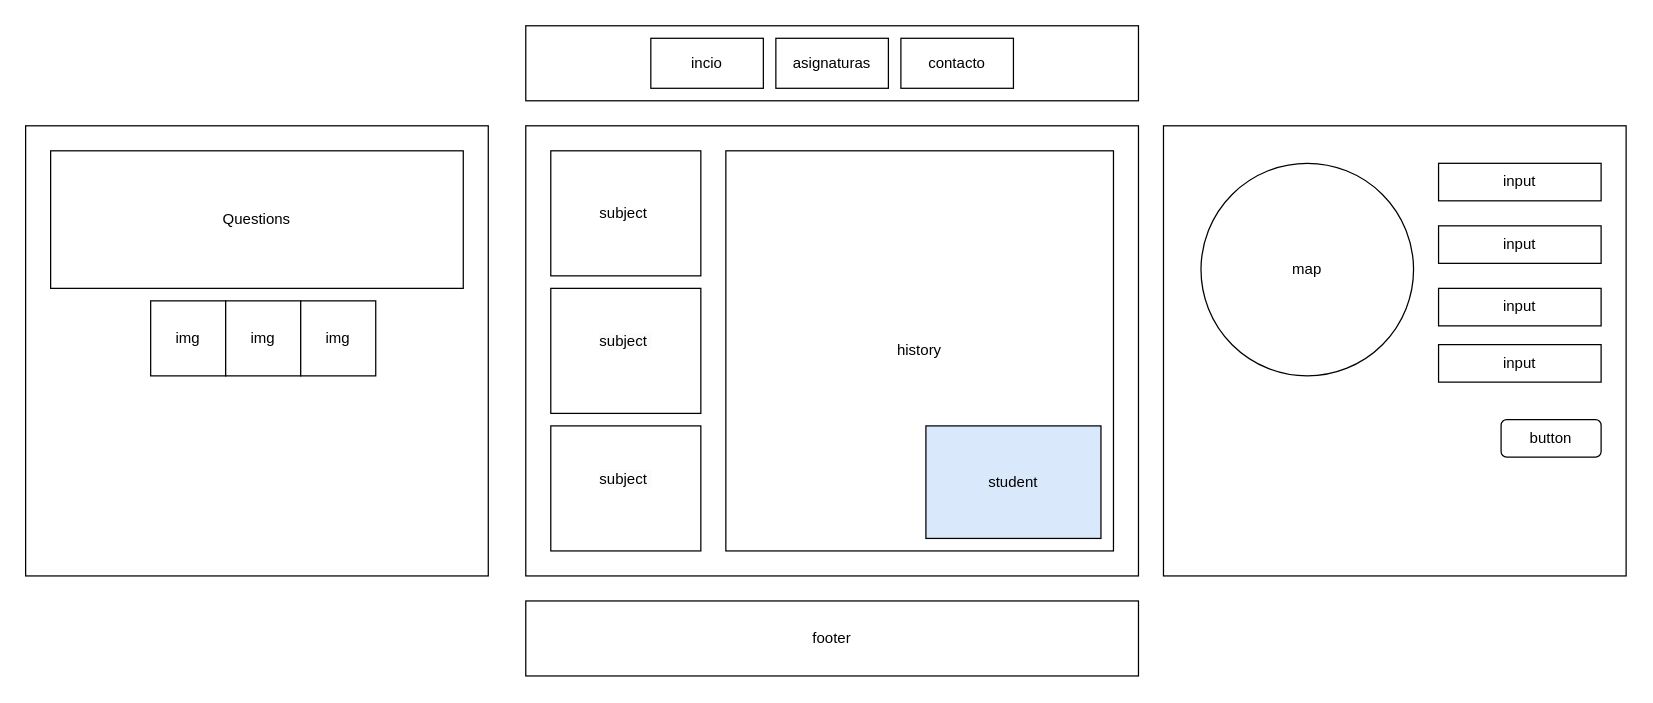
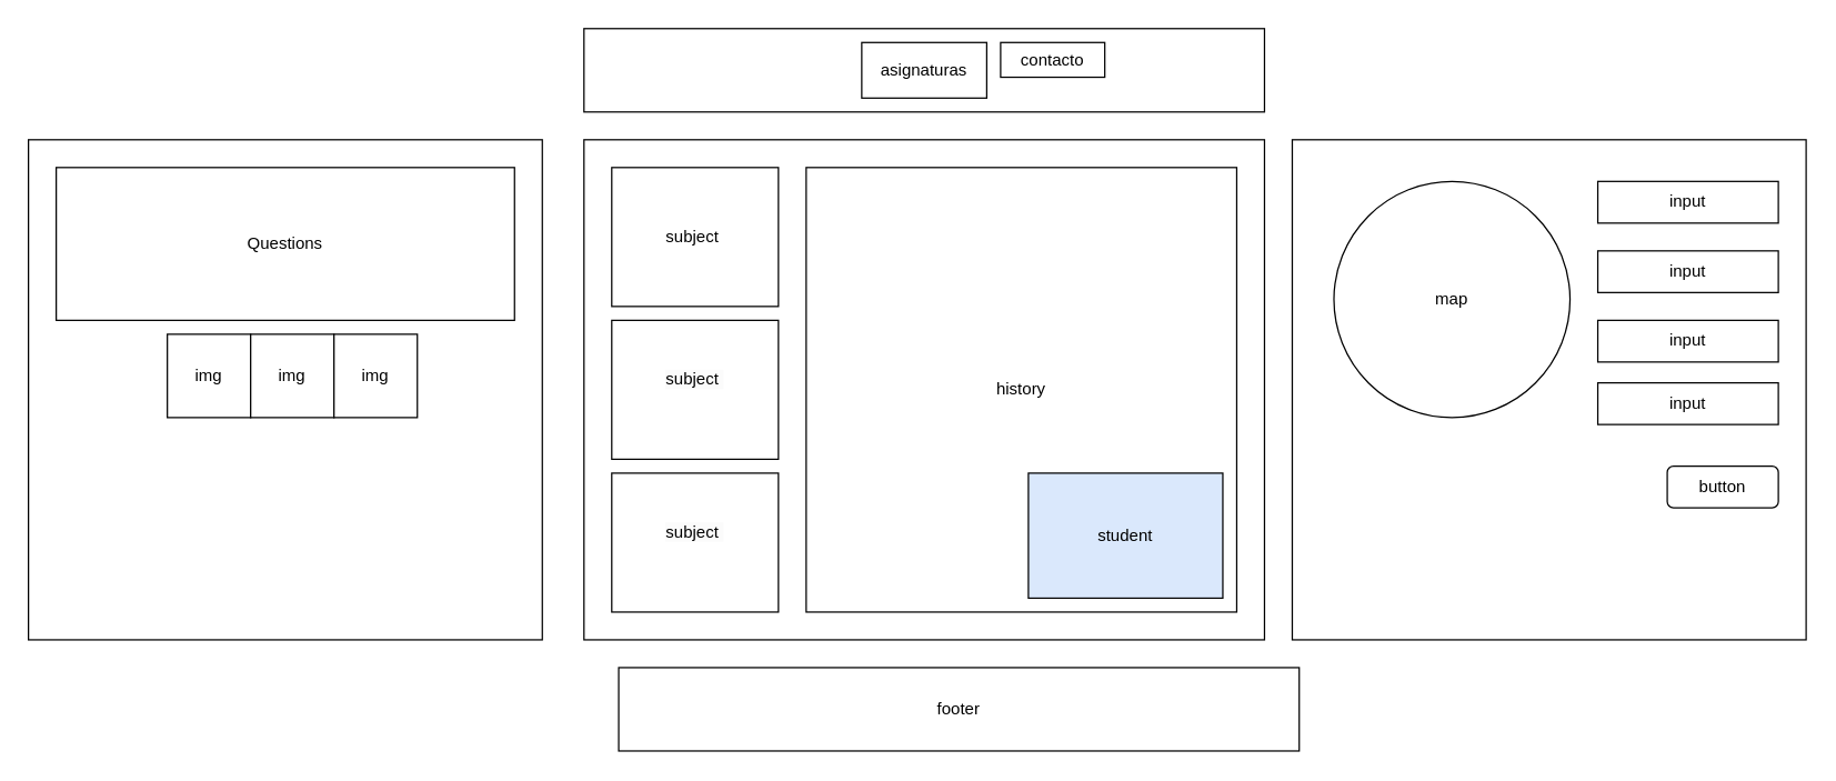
- <mxCell id="3" value="incio" style="rounded=0;whiteSpace=wrap;html=1;" vertex="1" parent="1"><mxGeometry x="520" y="30" width="90" height="40" as="geometry" /></mxCell>
- <mxCell id="5" value="contacto" style="rounded=0;whiteSpace=wrap;html=1;" vertex="1" parent="1"><mxGeometry x="720" y="30" width="90" height="40" as="geometry" /></mxCell>
+ <mxCell id="5" value="contacto" style="rounded=0;whiteSpace=wrap;html=1;" vertex="1" parent="1"><mxGeometry x="720" y="30" width="75" height="25" as="geometry" /></mxCell>
- <mxCell id="11" value="footer" style="rounded=0;whiteSpace=wrap;html=1;" vertex="1" parent="1"><mxGeometry x="420" y="480" width="490" height="60" as="geometry" /></mxCell>
+ <mxCell id="11" value="footer" style="rounded=0;whiteSpace=wrap;html=1;" vertex="1" parent="1"><mxGeometry x="445" y="480" width="490" height="60" as="geometry" /></mxCell>
